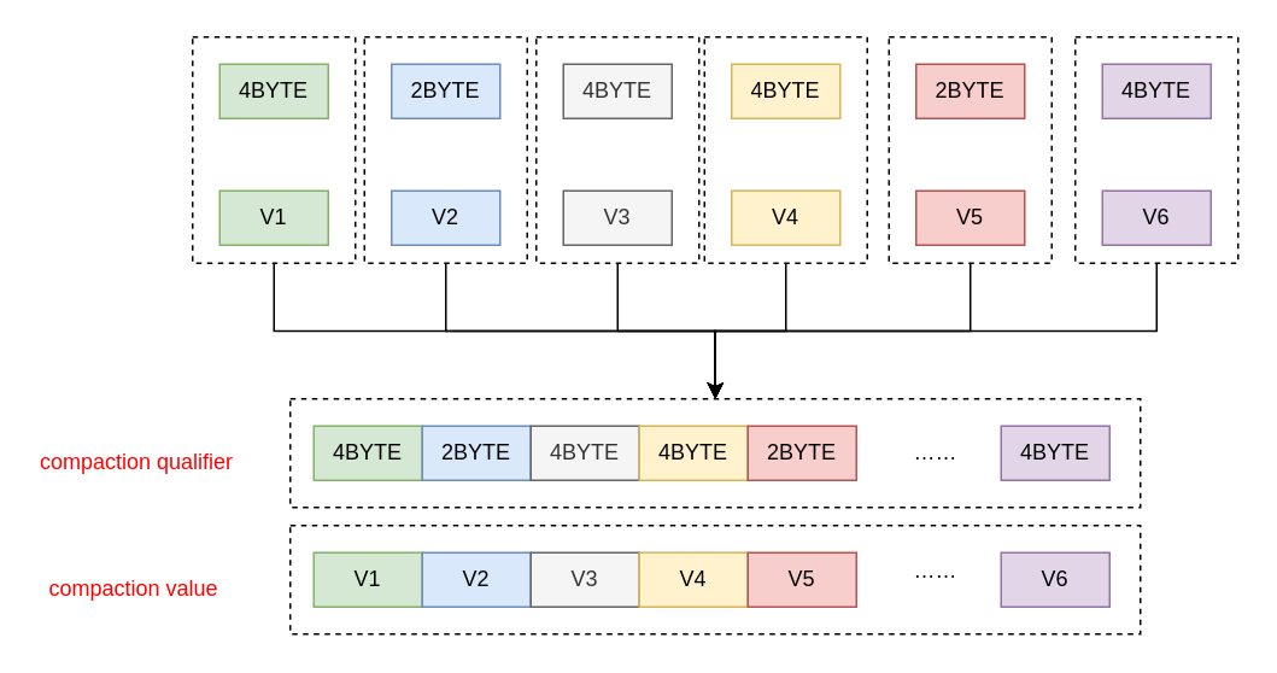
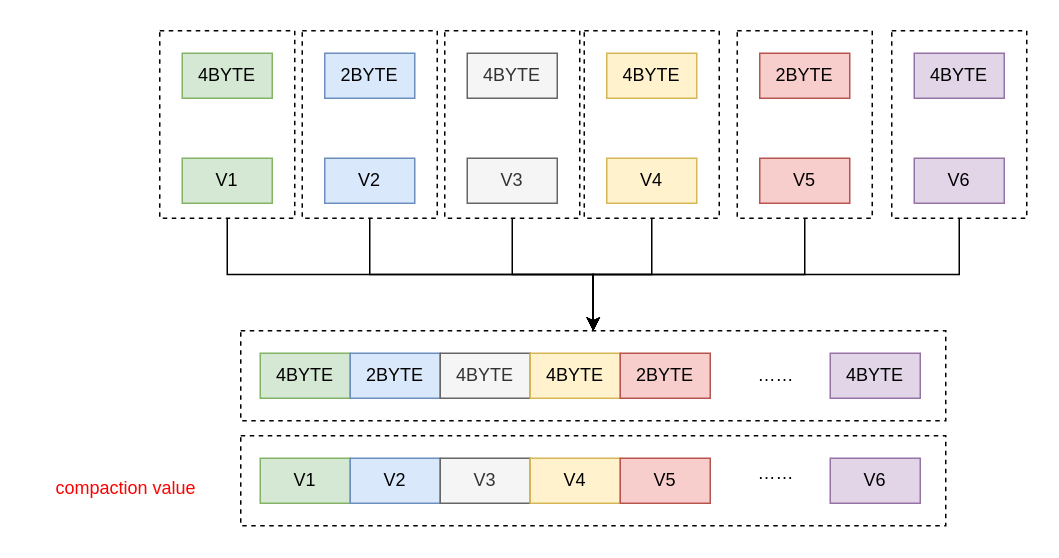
- <mxCell id="30" value="compaction qualifier" style="text;html=1;resizable=0;points=[];autosize=1;align=left;verticalAlign=top;spacingTop=-4;fontColor=#FF0000;" vertex="1" parent="1"><mxGeometry x="20" y="245" width="120" height="20" as="geometry" /></mxCell>
- <mxCell id="31" value="compaction value" style="text;html=1;resizable=0;points=[];autosize=1;align=left;verticalAlign=top;spacingTop=-4;fontColor=#FF0000;" vertex="1" parent="1"><mxGeometry x="25" y="315" width="110" height="20" as="geometry" /></mxCell>
+ <mxCell id="31" value="compaction value" style="text;html=1;resizable=0;points=[];autosize=1;align=left;verticalAlign=top;spacingTop=-4;fontColor=#FF0000;" vertex="1" parent="1"><mxGeometry x="35" y="315" width="110" height="20" as="geometry" /></mxCell>
